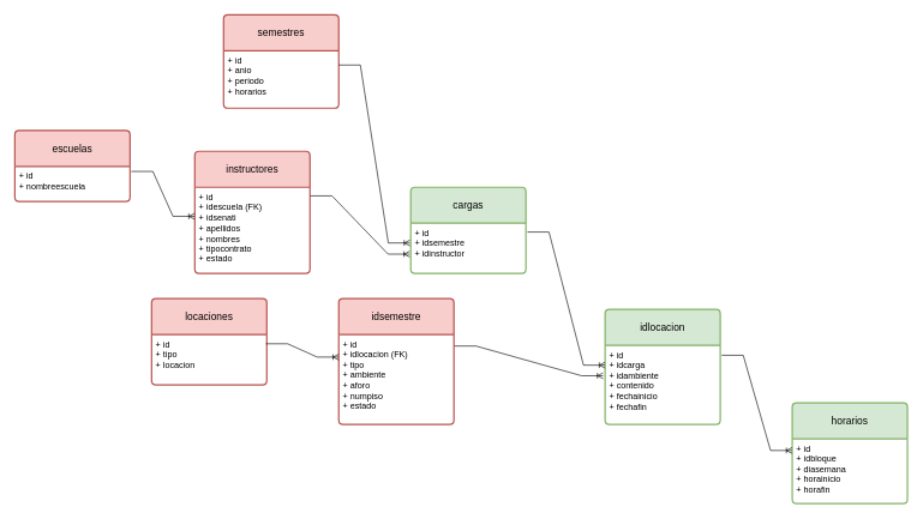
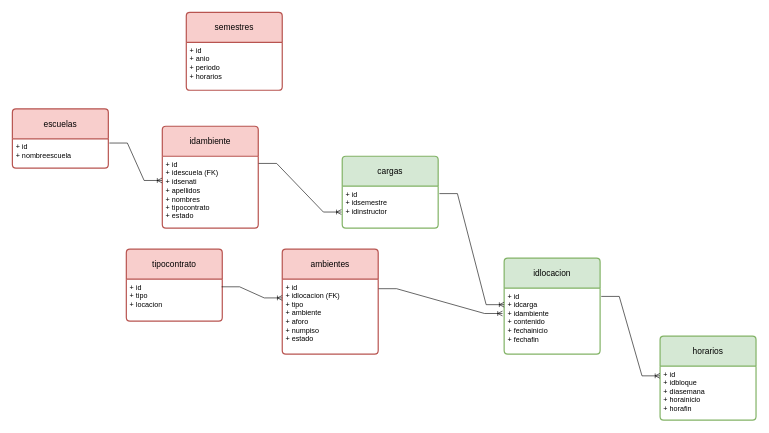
- <mxCell id="19" value="" style="edgeStyle=entityRelationEdgeStyle;fontSize=12;html=1;endArrow=ERoneToMany;rounded=0;exitX=1;exitY=0.25;exitDx=0;exitDy=0;entryX=-0.007;entryY=0.393;entryDx=0;entryDy=0;entryPerimeter=0;" parent="1" source="5" target="13" edge="1"><mxGeometry width="100" height="100" relative="1" as="geometry"><mxPoint x="510" y="180" as="sourcePoint" /><mxPoint x="610" y="80" as="targetPoint" /></mxGeometry></mxCell>
- <mxCell id="2" value="instructores" style="swimlane;childLayout=stackLayout;horizontal=1;startSize=50;horizontalStack=0;rounded=1;fontSize=14;fontStyle=0;strokeWidth=2;resizeParent=0;resizeLast=1;shadow=0;dashed=0;align=center;arcSize=4;whiteSpace=wrap;html=1;fillColor=#f8cecc;strokeColor=#b85450;" parent="1" vertex="1"><mxGeometry x="270" y="210" width="160" height="170" as="geometry" /></mxCell>
+ <mxCell id="2" value="idambiente" style="swimlane;childLayout=stackLayout;horizontal=1;startSize=50;horizontalStack=0;rounded=1;fontSize=14;fontStyle=0;strokeWidth=2;resizeParent=0;resizeLast=1;shadow=0;dashed=0;align=center;arcSize=4;whiteSpace=wrap;html=1;fillColor=#f8cecc;strokeColor=#b85450;" parent="1" vertex="1"><mxGeometry x="270" y="210" width="160" height="170" as="geometry" /></mxCell>
- <mxCell id="8" value="locaciones" style="swimlane;childLayout=stackLayout;horizontal=1;startSize=50;horizontalStack=0;rounded=1;fontSize=14;fontStyle=0;strokeWidth=2;resizeParent=0;resizeLast=1;shadow=0;dashed=0;align=center;arcSize=4;whiteSpace=wrap;html=1;fillColor=#f8cecc;strokeColor=#b85450;" parent="1" vertex="1"><mxGeometry x="210" y="415" width="160" height="120" as="geometry" /></mxCell>
+ <mxCell id="8" value="tipocontrato" style="swimlane;childLayout=stackLayout;horizontal=1;startSize=50;horizontalStack=0;rounded=1;fontSize=14;fontStyle=0;strokeWidth=2;resizeParent=0;resizeLast=1;shadow=0;dashed=0;align=center;arcSize=4;whiteSpace=wrap;html=1;fillColor=#f8cecc;strokeColor=#b85450;" parent="1" vertex="1"><mxGeometry x="210" y="415" width="160" height="120" as="geometry" /></mxCell>
- <mxCell id="6" value="idsemestre" style="swimlane;childLayout=stackLayout;horizontal=1;startSize=50;horizontalStack=0;rounded=1;fontSize=14;fontStyle=0;strokeWidth=2;resizeParent=0;resizeLast=1;shadow=0;dashed=0;align=center;arcSize=4;whiteSpace=wrap;html=1;fillColor=#f8cecc;strokeColor=#b85450;" parent="1" vertex="1"><mxGeometry x="470" y="415" width="160" height="175" as="geometry" /></mxCell>
+ <mxCell id="6" value="ambientes" style="swimlane;childLayout=stackLayout;horizontal=1;startSize=50;horizontalStack=0;rounded=1;fontSize=14;fontStyle=0;strokeWidth=2;resizeParent=0;resizeLast=1;shadow=0;dashed=0;align=center;arcSize=4;whiteSpace=wrap;html=1;fillColor=#f8cecc;strokeColor=#b85450;" parent="1" vertex="1"><mxGeometry x="470" y="415" width="160" height="175" as="geometry" /></mxCell>
